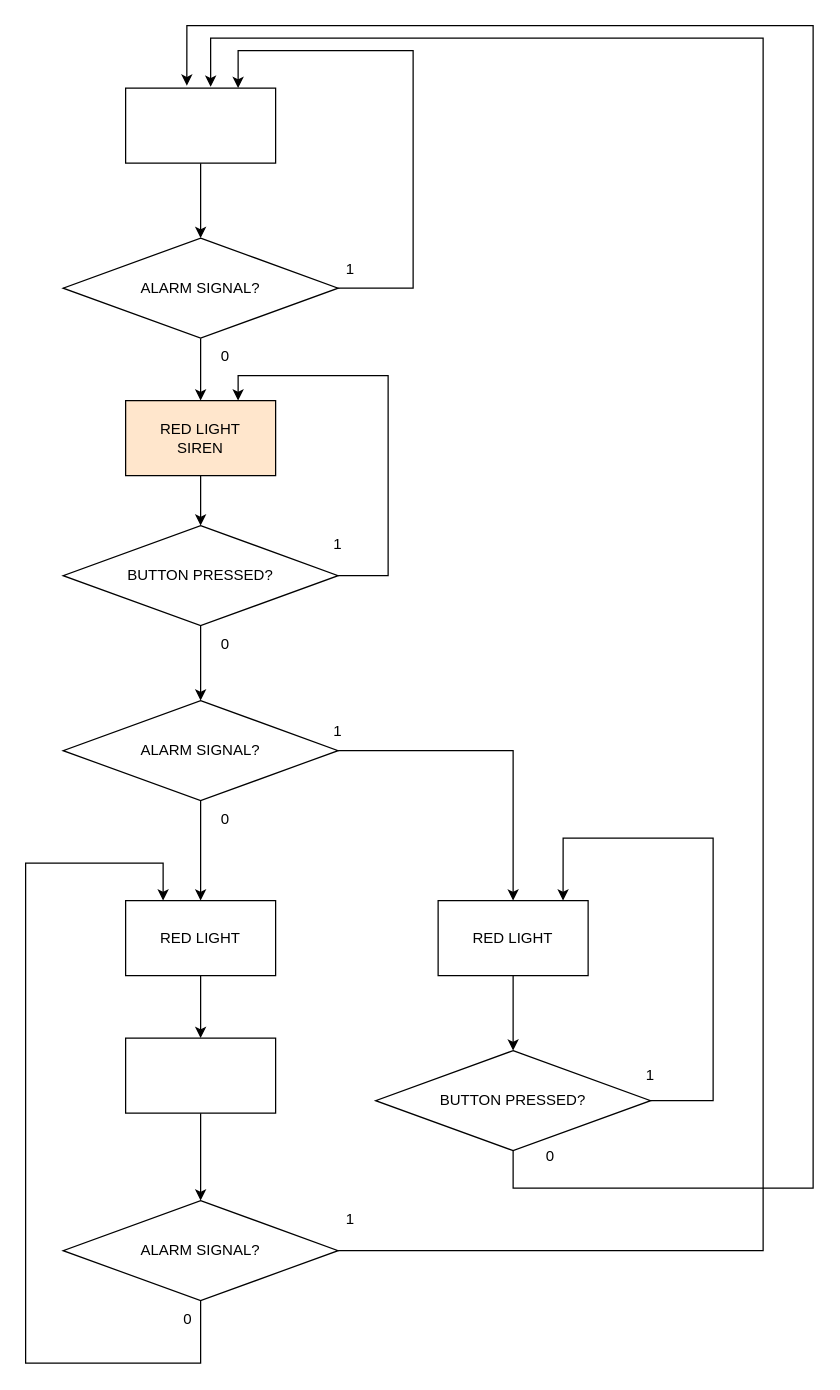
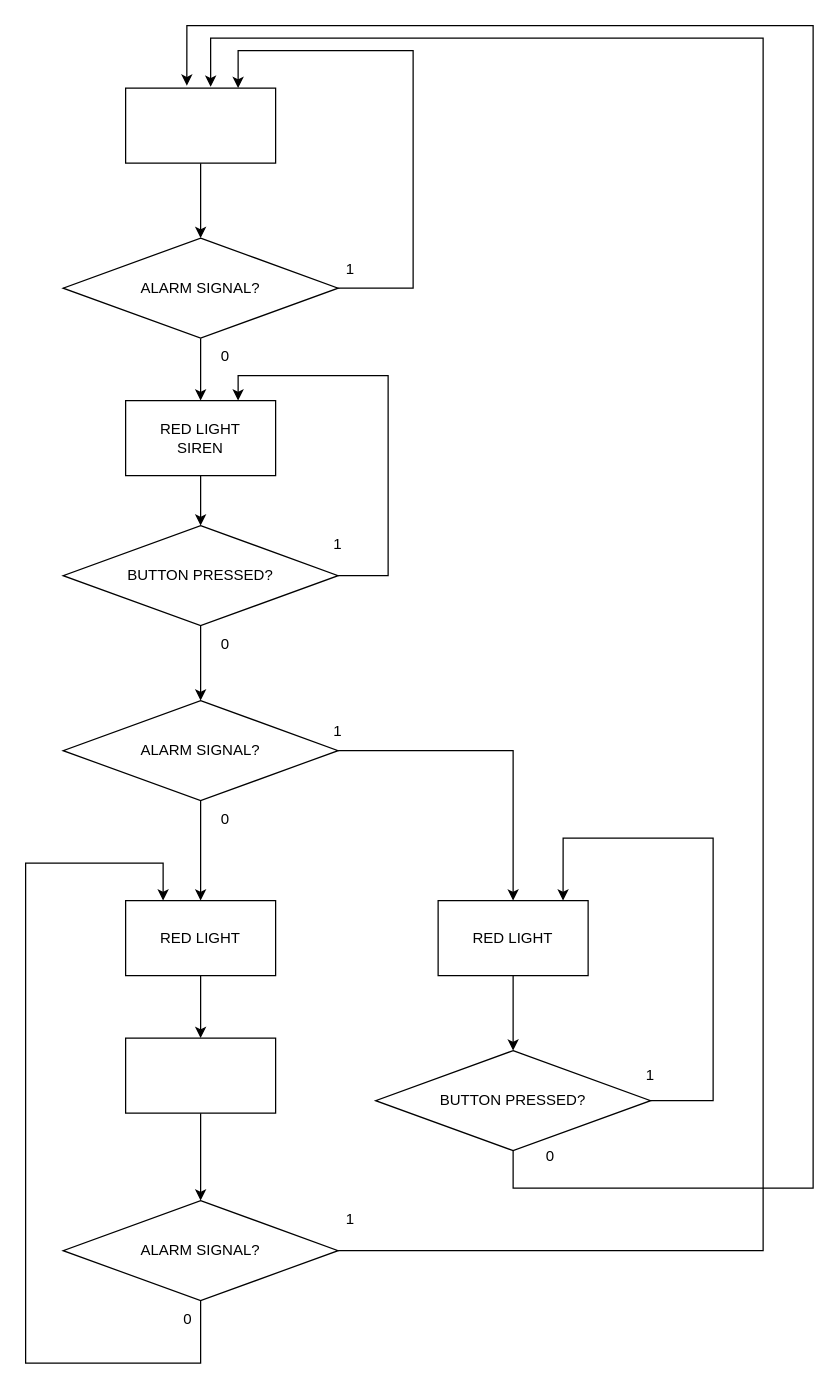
- <mxCell id="8" value="RED LIGHT&lt;div&gt;SIREN&lt;/div&gt;" style="rounded=0;whiteSpace=wrap;html=1;fillColor=#ffe6cc;" vertex="1" parent="1"><mxGeometry x="100" y="320" width="120" height="60" as="geometry" /></mxCell>
+ <mxCell id="8" value="RED LIGHT&lt;div&gt;SIREN&lt;/div&gt;" style="rounded=0;whiteSpace=wrap;html=1;" vertex="1" parent="1"><mxGeometry x="100" y="320" width="120" height="60" as="geometry" /></mxCell>
